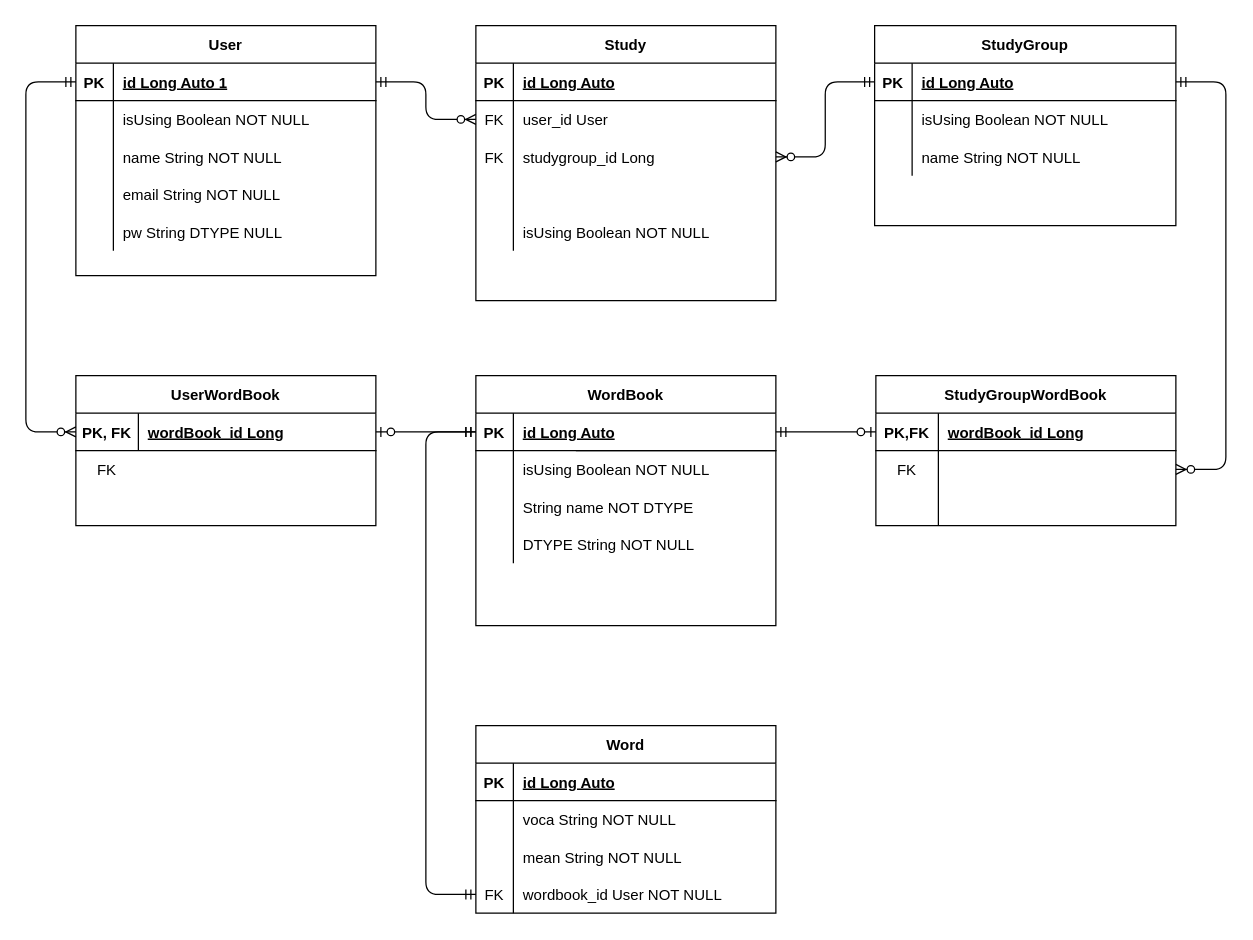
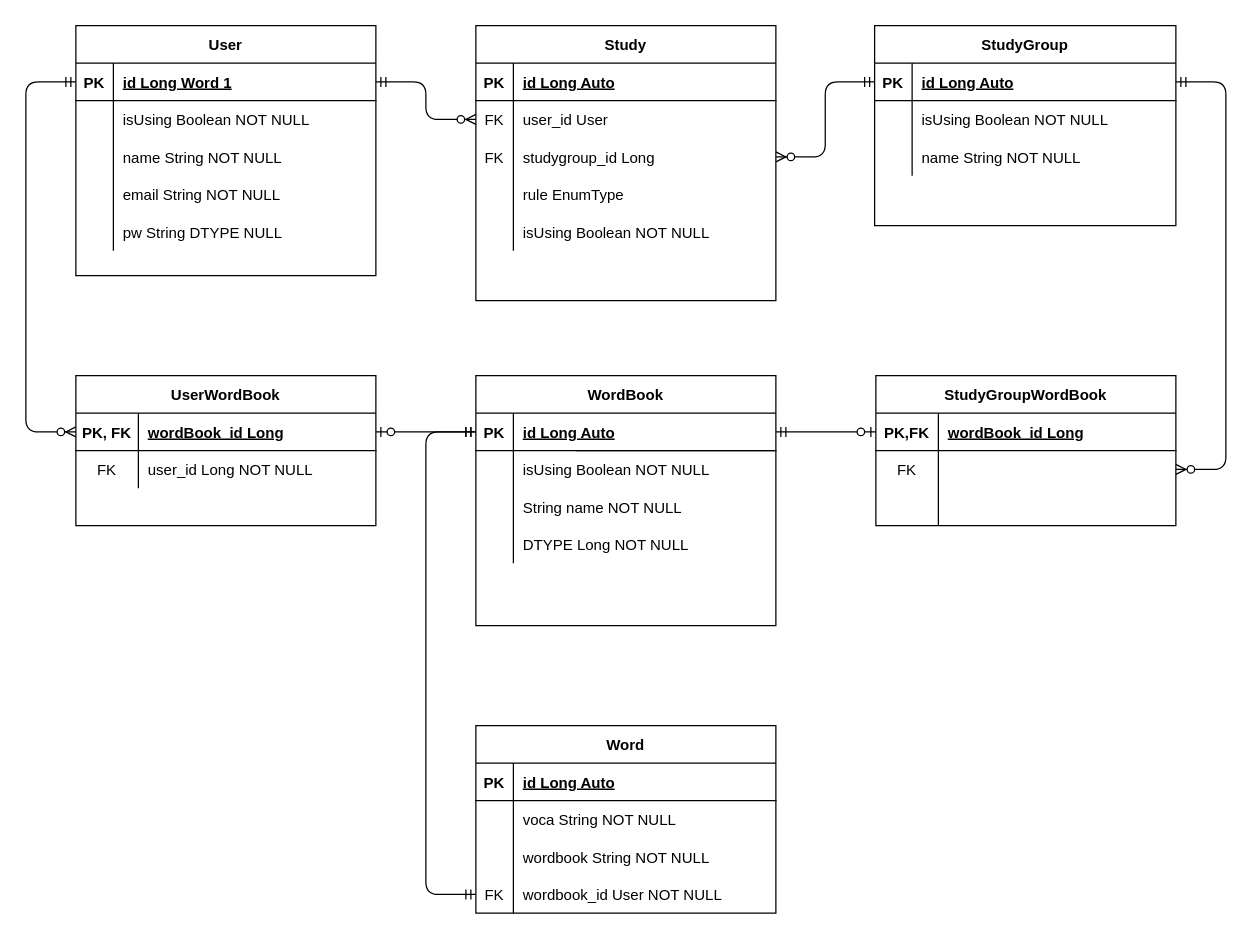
- <mxCell id="25" value="id Long Auto 1" style="shape=partialRectangle;overflow=hidden;connectable=0;fillColor=none;top=0;left=0;bottom=0;right=0;align=left;spacingLeft=6;fontStyle=5;" parent="23" vertex="1"><mxGeometry x="30" width="210" height="30" as="geometry" /></mxCell>
+ <mxCell id="25" value="id Long Word 1" style="shape=partialRectangle;overflow=hidden;connectable=0;fillColor=none;top=0;left=0;bottom=0;right=0;align=left;spacingLeft=6;fontStyle=5;" parent="23" vertex="1"><mxGeometry x="30" width="210" height="30" as="geometry" /></mxCell>
+ <mxCell id="59" value="rule EnumType" style="shape=partialRectangle;connectable=0;fillColor=none;top=0;left=0;bottom=0;right=0;align=left;spacingLeft=6;overflow=hidden;" vertex="1" parent="57"><mxGeometry x="30" width="210" height="30" as="geometry" /></mxCell>
+ <mxCell id="21" value="user_id Long NOT NULL" style="shape=partialRectangle;overflow=hidden;connectable=0;fillColor=none;top=0;left=0;bottom=0;right=0;align=left;spacingLeft=6;" parent="19" vertex="1"><mxGeometry x="50" width="190" height="30" as="geometry" /></mxCell>
- <mxCell id="11" value="String name NOT DTYPE" style="shape=partialRectangle;overflow=hidden;connectable=0;fillColor=none;top=0;left=0;bottom=0;right=0;align=left;spacingLeft=6;" parent="9" vertex="1"><mxGeometry x="30" width="210" height="30" as="geometry" /></mxCell>
+ <mxCell id="11" value="String name NOT NULL" style="shape=partialRectangle;overflow=hidden;connectable=0;fillColor=none;top=0;left=0;bottom=0;right=0;align=left;spacingLeft=6;" parent="9" vertex="1"><mxGeometry x="30" width="210" height="30" as="geometry" /></mxCell>
- <mxCell id="14" value="DTYPE String NOT NULL" style="shape=partialRectangle;connectable=0;fillColor=none;top=0;left=0;bottom=0;right=0;align=left;spacingLeft=6;overflow=hidden;" parent="12" vertex="1"><mxGeometry x="30" width="210" height="30" as="geometry" /></mxCell>
+ <mxCell id="14" value="DTYPE Long NOT NULL" style="shape=partialRectangle;connectable=0;fillColor=none;top=0;left=0;bottom=0;right=0;align=left;spacingLeft=6;overflow=hidden;" parent="12" vertex="1"><mxGeometry x="30" width="210" height="30" as="geometry" /></mxCell>
- <mxCell id="82" value="mean String NOT NULL" style="shape=partialRectangle;connectable=0;fillColor=none;top=0;left=0;bottom=0;right=0;align=left;spacingLeft=6;overflow=hidden;" parent="80" vertex="1"><mxGeometry x="30" width="210" height="30" as="geometry" /></mxCell>
+ <mxCell id="82" value="wordbook String NOT NULL" style="shape=partialRectangle;connectable=0;fillColor=none;top=0;left=0;bottom=0;right=0;align=left;spacingLeft=6;overflow=hidden;" parent="80" vertex="1"><mxGeometry x="30" width="210" height="30" as="geometry" /></mxCell>
